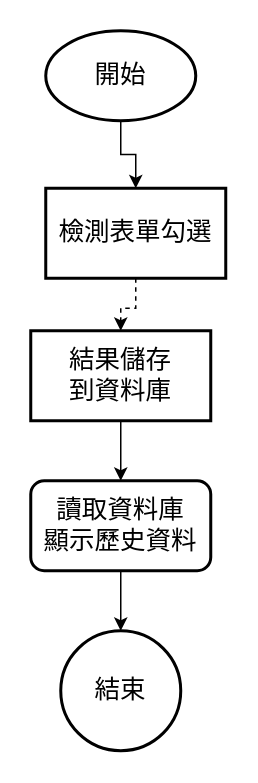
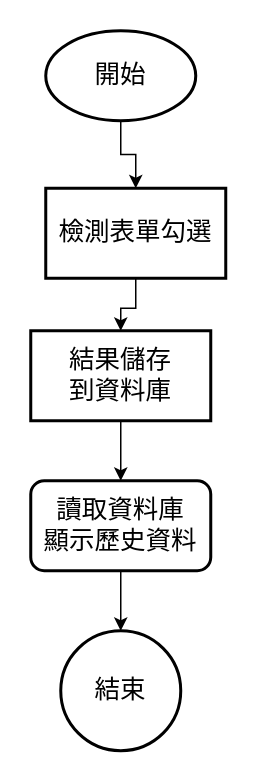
- <mxCell id="4" value="" style="edgeStyle=orthogonalEdgeStyle;rounded=0;orthogonalLoop=1;jettySize=auto;html=1;fontSize=17;dashed=1;" edge="1" parent="1" source="5" target="7"><mxGeometry relative="1" as="geometry" /></mxCell>
+ <mxCell id="4" value="" style="edgeStyle=orthogonalEdgeStyle;rounded=0;orthogonalLoop=1;jettySize=auto;html=1;fontSize=17;" edge="1" parent="1" source="5" target="7"><mxGeometry relative="1" as="geometry" /></mxCell>
